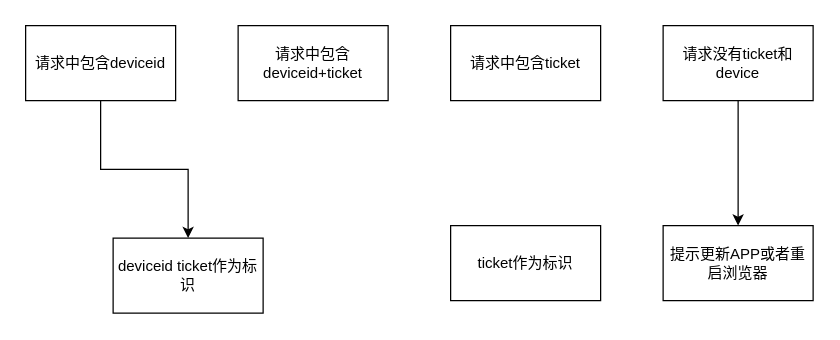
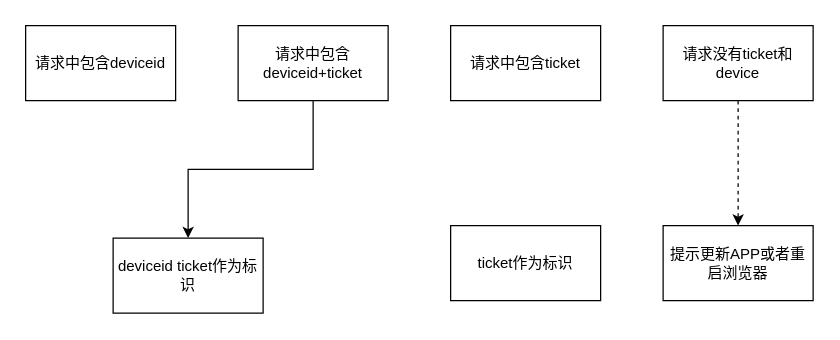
- <mxCell id="7" value="" style="edgeStyle=orthogonalEdgeStyle;rounded=0;orthogonalLoop=1;jettySize=auto;html=1;" edge="1" parent="1" source="8" target="11"><mxGeometry relative="1" as="geometry" /></mxCell>
+ <mxCell id="7" value="" style="edgeStyle=orthogonalEdgeStyle;rounded=0;orthogonalLoop=1;jettySize=auto;html=1;dashed=1;" edge="1" parent="1" source="8" target="11"><mxGeometry relative="1" as="geometry" /></mxCell>
- <mxCell id="2" value="" style="edgeStyle=orthogonalEdgeStyle;rounded=0;orthogonalLoop=1;jettySize=auto;html=1;" edge="1" parent="1" source="3" target="9"><mxGeometry relative="1" as="geometry" /></mxCell>
+ <mxCell id="4" value="" style="edgeStyle=orthogonalEdgeStyle;rounded=0;orthogonalLoop=1;jettySize=auto;html=1;" edge="1" parent="1" source="5" target="9"><mxGeometry relative="1" as="geometry" /></mxCell>
